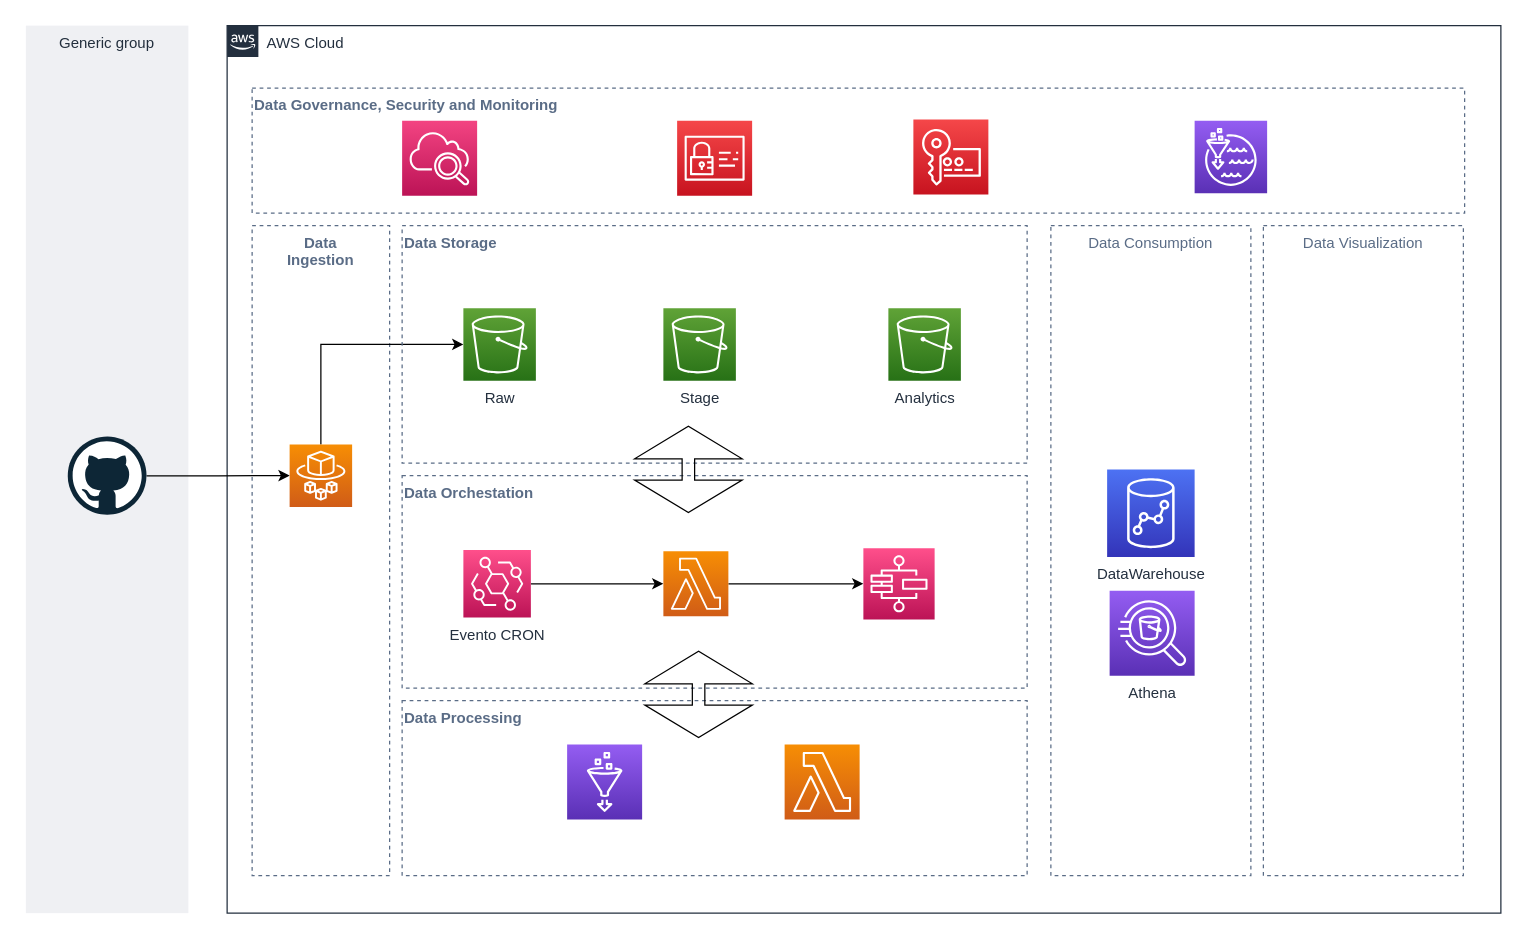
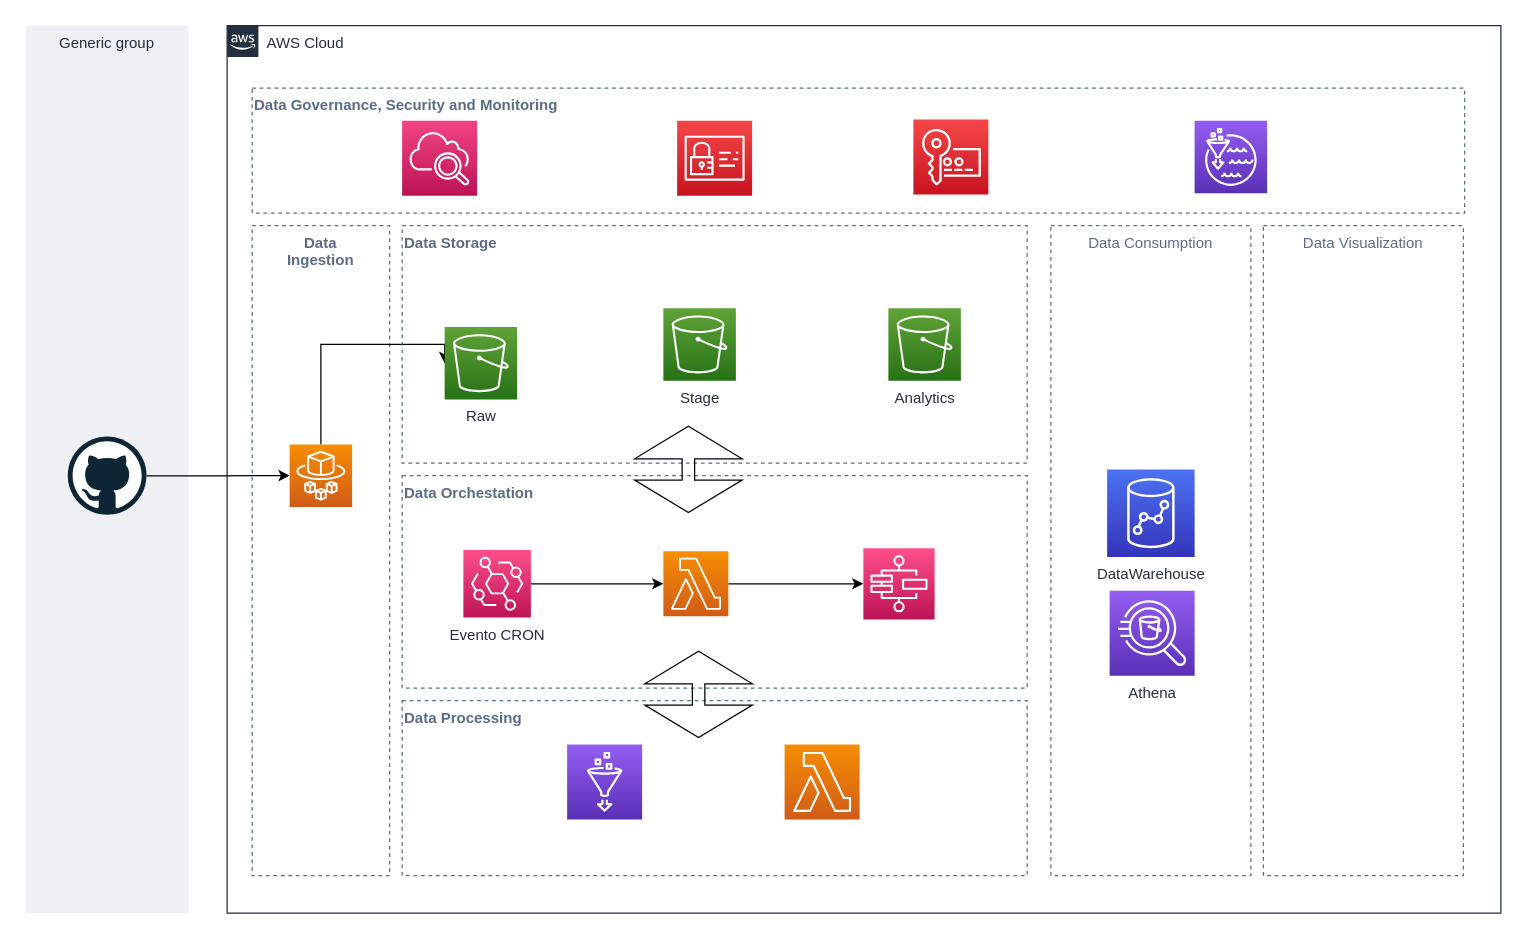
- <mxCell id="10" value="Raw" style="sketch=0;points=[[0,0,0],[0.25,0,0],[0.5,0,0],[0.75,0,0],[1,0,0],[0,1,0],[0.25,1,0],[0.5,1,0],[0.75,1,0],[1,1,0],[0,0.25,0],[0,0.5,0],[0,0.75,0],[1,0.25,0],[1,0.5,0],[1,0.75,0]];outlineConnect=0;fontColor=#232F3E;gradientColor=#60A337;gradientDirection=north;fillColor=#277116;strokeColor=#ffffff;dashed=0;verticalLabelPosition=bottom;verticalAlign=top;align=center;html=1;fontSize=12;fontStyle=0;aspect=fixed;shape=mxgraph.aws4.resourceIcon;resIcon=mxgraph.aws4.s3;" vertex="1" parent="2"><mxGeometry x="189" y="226" width="58" height="58" as="geometry" /></mxCell>
+ <mxCell id="10" value="Raw" style="sketch=0;points=[[0,0,0],[0.25,0,0],[0.5,0,0],[0.75,0,0],[1,0,0],[0,1,0],[0.25,1,0],[0.5,1,0],[0.75,1,0],[1,1,0],[0,0.25,0],[0,0.5,0],[0,0.75,0],[1,0.25,0],[1,0.5,0],[1,0.75,0]];outlineConnect=0;fontColor=#232F3E;gradientColor=#60A337;gradientDirection=north;fillColor=#277116;strokeColor=#ffffff;dashed=0;verticalLabelPosition=bottom;verticalAlign=top;align=center;html=1;fontSize=12;fontStyle=0;aspect=fixed;shape=mxgraph.aws4.resourceIcon;resIcon=mxgraph.aws4.s3;" vertex="1" parent="2"><mxGeometry x="174" y="241" width="58" height="58" as="geometry" /></mxCell>
